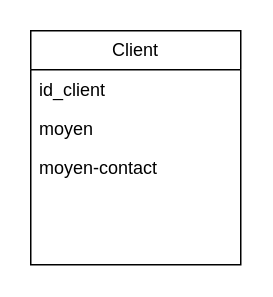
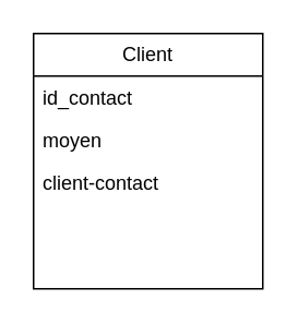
- <mxCell id="3" value="id_client&lt;div&gt;&lt;br&gt;&lt;/div&gt;" style="text;strokeColor=none;fillColor=none;align=left;verticalAlign=top;spacingLeft=4;spacingRight=4;overflow=hidden;rotatable=0;points=[[0,0.5],[1,0.5]];portConstraint=eastwest;whiteSpace=wrap;html=1;" vertex="1" parent="2"><mxGeometry y="26" width="140" height="26" as="geometry" /></mxCell>
+ <mxCell id="3" value="id_contact&lt;div&gt;&lt;br&gt;&lt;/div&gt;" style="text;strokeColor=none;fillColor=none;align=left;verticalAlign=top;spacingLeft=4;spacingRight=4;overflow=hidden;rotatable=0;points=[[0,0.5],[1,0.5]];portConstraint=eastwest;whiteSpace=wrap;html=1;" vertex="1" parent="2"><mxGeometry y="26" width="140" height="26" as="geometry" /></mxCell>
- <mxCell id="5" value="moyen-contact" style="text;strokeColor=none;fillColor=none;align=left;verticalAlign=top;spacingLeft=4;spacingRight=4;overflow=hidden;rotatable=0;points=[[0,0.5],[1,0.5]];portConstraint=eastwest;whiteSpace=wrap;html=1;" vertex="1" parent="2"><mxGeometry y="78" width="140" height="26" as="geometry" /></mxCell>
+ <mxCell id="5" value="client-contact" style="text;strokeColor=none;fillColor=none;align=left;verticalAlign=top;spacingLeft=4;spacingRight=4;overflow=hidden;rotatable=0;points=[[0,0.5],[1,0.5]];portConstraint=eastwest;whiteSpace=wrap;html=1;" vertex="1" parent="2"><mxGeometry y="78" width="140" height="26" as="geometry" /></mxCell>
